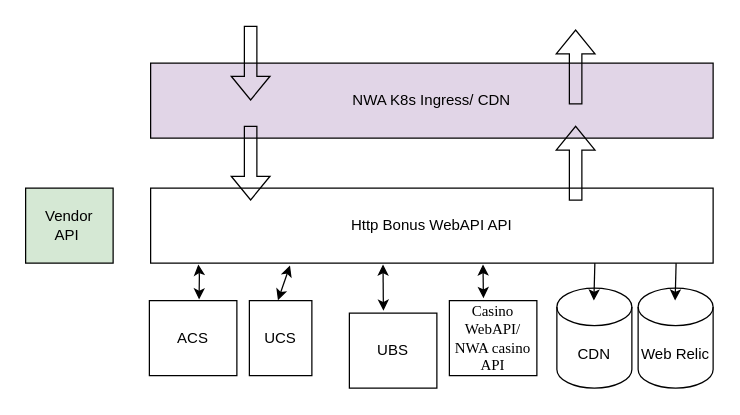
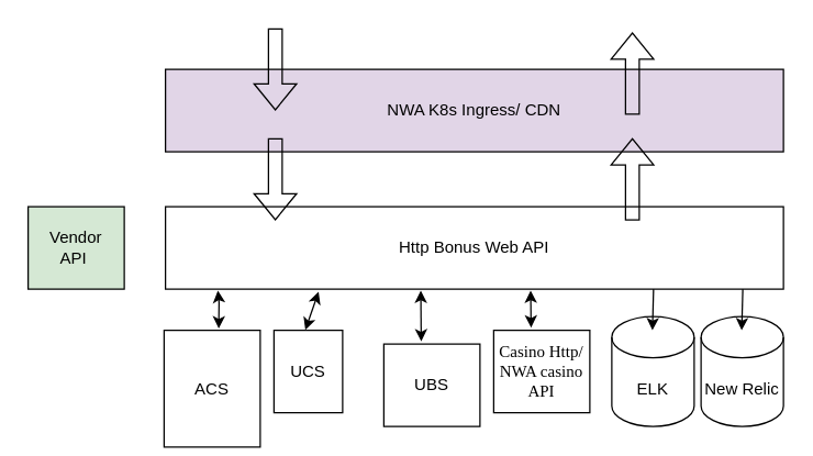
- <mxCell id="3" value="Http Bonus WebAPI API" style="rounded=0;whiteSpace=wrap;html=1;" parent="1" vertex="1"><mxGeometry x="120" y="150" width="450" height="60" as="geometry" /></mxCell>
+ <mxCell id="3" value="Http Bonus Web API" style="rounded=0;whiteSpace=wrap;html=1;" parent="1" vertex="1"><mxGeometry x="120" y="150" width="450" height="60" as="geometry" /></mxCell>
- <mxCell id="4" value="ACS" style="rounded=0;whiteSpace=wrap;html=1;" parent="1" vertex="1"><mxGeometry x="119" y="240" width="70" height="60" as="geometry" /></mxCell>
+ <mxCell id="4" value="ACS" style="rounded=0;whiteSpace=wrap;html=1;" parent="1" vertex="1"><mxGeometry x="119" y="240" width="70" height="85" as="geometry" /></mxCell>
- <mxCell id="18" value="&lt;p class=&quot;MsoNormal&quot;&gt;&lt;font face=&quot;Calibri&quot;&gt;Casino WebAPI/&lt;br&gt;NWA casino API&lt;/font&gt;&lt;/p&gt;" style="rounded=0;whiteSpace=wrap;html=1;" vertex="1" parent="1"><mxGeometry x="359" y="240" width="70" height="60" as="geometry" /></mxCell>
+ <mxCell id="18" value="&lt;p class=&quot;MsoNormal&quot;&gt;&lt;font face=&quot;Calibri&quot;&gt;Casino Http/&lt;br&gt;NWA casino API&lt;/font&gt;&lt;/p&gt;" style="rounded=0;whiteSpace=wrap;html=1;" vertex="1" parent="1"><mxGeometry x="359" y="240" width="70" height="60" as="geometry" /></mxCell>
- <mxCell id="6" value="CDN" style="shape=cylinder3;whiteSpace=wrap;html=1;boundedLbl=1;backgroundOutline=1;size=15;" parent="1" vertex="1"><mxGeometry x="445" y="230" width="60" height="80" as="geometry" /></mxCell>
+ <mxCell id="6" value="ELK" style="shape=cylinder3;whiteSpace=wrap;html=1;boundedLbl=1;backgroundOutline=1;size=15;" parent="1" vertex="1"><mxGeometry x="445" y="230" width="60" height="80" as="geometry" /></mxCell>
- <mxCell id="7" value="Web Relic" style="shape=cylinder3;whiteSpace=wrap;html=1;boundedLbl=1;backgroundOutline=1;size=15;" parent="1" vertex="1"><mxGeometry x="510" y="230" width="60" height="80" as="geometry" /></mxCell>
+ <mxCell id="7" value="New Relic" style="shape=cylinder3;whiteSpace=wrap;html=1;boundedLbl=1;backgroundOutline=1;size=15;" parent="1" vertex="1"><mxGeometry x="510" y="230" width="60" height="80" as="geometry" /></mxCell>
